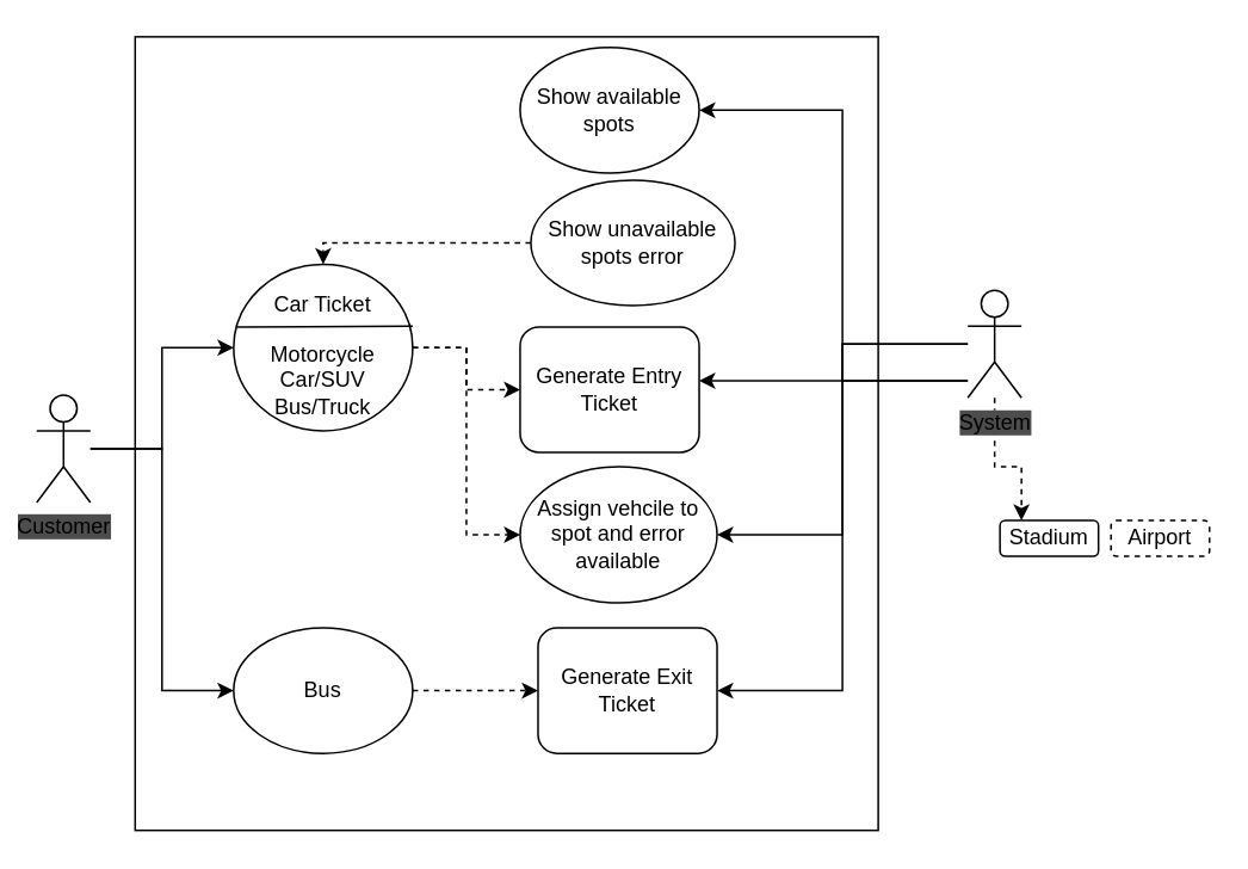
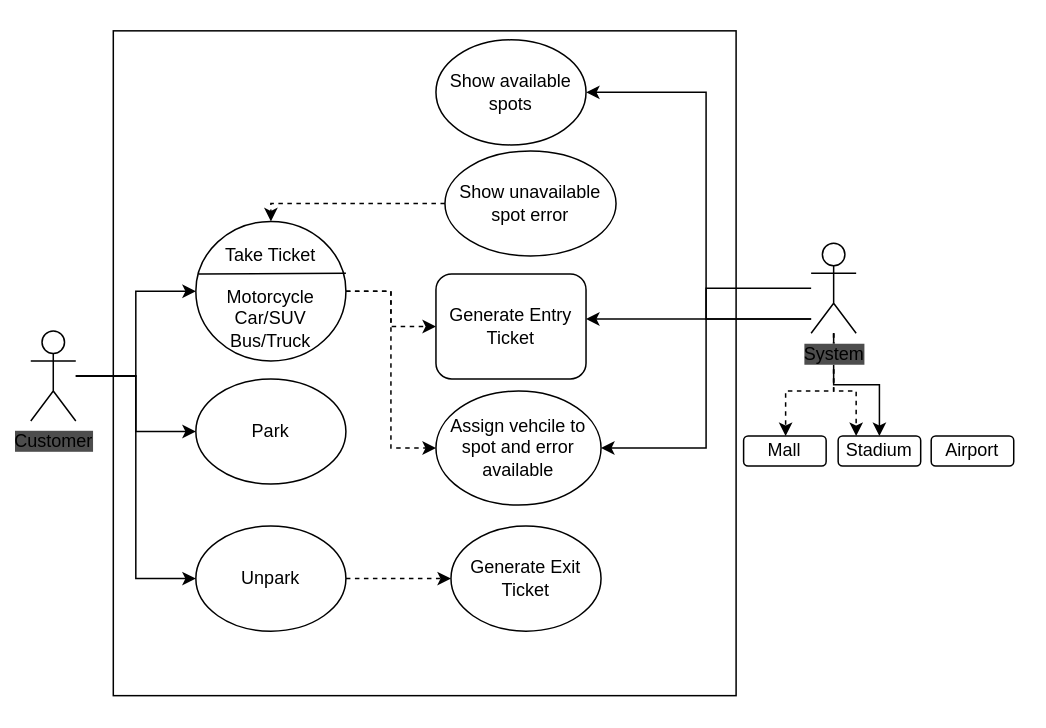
- <mxCell id="25" value="Show unavailable spots error" style="ellipse;whiteSpace=wrap;html=1;" parent="1" vertex="1"><mxGeometry x="296" y="100" width="114" height="70" as="geometry" /></mxCell>
+ <mxCell id="25" value="Show unavailable spot error" style="ellipse;whiteSpace=wrap;html=1;" parent="1" vertex="1"><mxGeometry x="296" y="100" width="114" height="70" as="geometry" /></mxCell>
- <mxCell id="29" value="Car Ticket" style="text;html=1;strokeColor=none;fillColor=none;align=center;verticalAlign=middle;whiteSpace=wrap;rounded=0;" parent="1" vertex="1"><mxGeometry x="145" y="160" width="70" height="20" as="geometry" /></mxCell>
+ <mxCell id="29" value="Take Ticket" style="text;html=1;strokeColor=none;fillColor=none;align=center;verticalAlign=middle;whiteSpace=wrap;rounded=0;" parent="1" vertex="1"><mxGeometry x="145" y="160" width="70" height="20" as="geometry" /></mxCell>
+ <mxCell id="11" style="edgeStyle=orthogonalEdgeStyle;rounded=0;orthogonalLoop=1;jettySize=auto;html=1;dashed=1;" parent="1" source="13" target="26" edge="1"><mxGeometry relative="1" as="geometry"><mxPoint x="555" y="320" as="targetPoint" /><Array as="points"><mxPoint x="555" y="260" /><mxPoint x="523" y="260" /></Array></mxGeometry></mxCell>
+ <mxCell id="4" style="edgeStyle=orthogonalEdgeStyle;rounded=0;orthogonalLoop=1;jettySize=auto;html=1;" parent="1" source="6" target="17" edge="1"><mxGeometry relative="1" as="geometry" /></mxCell>
+ <mxCell id="17" value="Park" style="ellipse;whiteSpace=wrap;html=1;" parent="1" vertex="1"><mxGeometry x="130" y="252" width="100" height="70" as="geometry" /></mxCell>
+ <mxCell id="26" value="Mall" style="rounded=1;whiteSpace=wrap;html=1;" parent="1" vertex="1"><mxGeometry x="495" y="290" width="55" height="20" as="geometry" /></mxCell>
- <mxCell id="28" value="Airport" style="rounded=1;whiteSpace=wrap;html=1;dashed=1;" parent="1" vertex="1"><mxGeometry x="620" y="290" width="55" height="20" as="geometry" /></mxCell>
+ <mxCell id="28" value="Airport" style="rounded=1;whiteSpace=wrap;html=1;" parent="1" vertex="1"><mxGeometry x="620" y="290" width="55" height="20" as="geometry" /></mxCell>
- <mxCell id="9" style="edgeStyle=orthogonalEdgeStyle;rounded=0;orthogonalLoop=1;jettySize=auto;html=1;entryX=1;entryY=0.5;entryDx=0;entryDy=0;" parent="1" source="13" target="22" edge="1"><mxGeometry relative="1" as="geometry" /></mxCell>
+ <mxCell id="9" style="edgeStyle=orthogonalEdgeStyle;rounded=0;orthogonalLoop=1;jettySize=auto;html=1;" parent="1" source="13" target="27" edge="1"><mxGeometry relative="1" as="geometry" /></mxCell>
- <mxCell id="19" value="Bus" style="ellipse;whiteSpace=wrap;html=1;" parent="1" vertex="1"><mxGeometry x="130" y="350" width="100" height="70" as="geometry" /></mxCell>
+ <mxCell id="19" value="Unpark" style="ellipse;whiteSpace=wrap;html=1;" parent="1" vertex="1"><mxGeometry x="130" y="350" width="100" height="70" as="geometry" /></mxCell>
- <mxCell id="22" value="Generate Exit Ticket" style="whiteSpace=wrap;html=1;rounded=1;" parent="1" vertex="1"><mxGeometry x="300" y="350" width="100" height="70" as="geometry" /></mxCell>
+ <mxCell id="22" value="Generate Exit Ticket" style="ellipse;whiteSpace=wrap;html=1;" parent="1" vertex="1"><mxGeometry x="300" y="350" width="100" height="70" as="geometry" /></mxCell>
